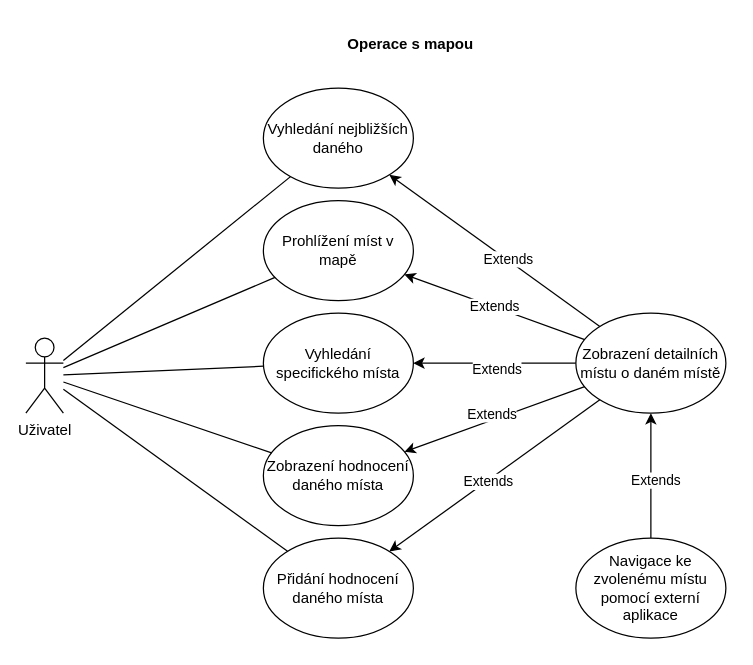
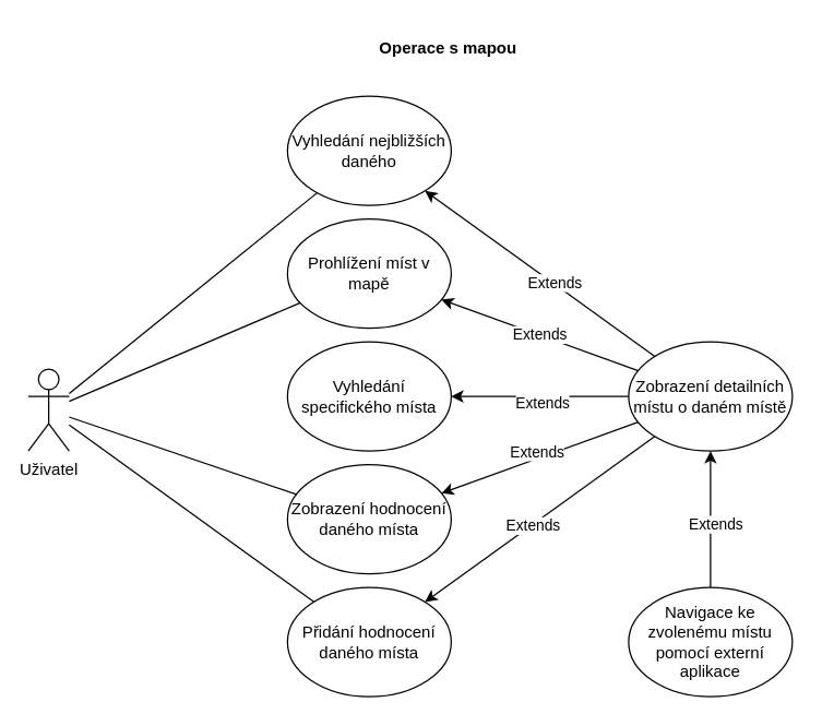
- <mxCell id="10" value="" style="endArrow=none;html=1;rounded=0;" parent="1" source="18" target="2" edge="1"><mxGeometry width="50" height="50" relative="1" as="geometry"><mxPoint x="224" y="450" as="sourcePoint" /><mxPoint x="220" y="450" as="targetPoint" /></mxGeometry></mxCell>
